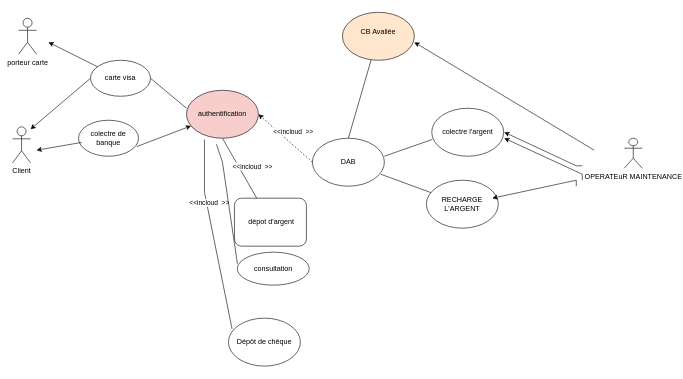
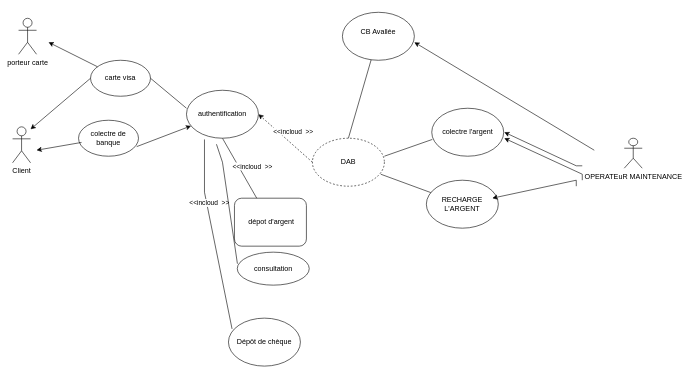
- <mxCell id="9" value="&lt;div&gt;CB Avallée&lt;/div&gt;&lt;div&gt;&lt;br&gt;&lt;/div&gt;" style="ellipse;whiteSpace=wrap;html=1;fillColor=#ffe6cc;" vertex="1" parent="1"><mxGeometry x="570" y="20" width="120" height="80" as="geometry" /></mxCell>
+ <mxCell id="9" value="&lt;div&gt;CB Avallée&lt;/div&gt;&lt;div&gt;&lt;br&gt;&lt;/div&gt;" style="ellipse;whiteSpace=wrap;html=1;" vertex="1" parent="1"><mxGeometry x="570" y="20" width="120" height="80" as="geometry" /></mxCell>
- <mxCell id="15" value="authentification" style="ellipse;whiteSpace=wrap;html=1;fillColor=#f8cecc;" vertex="1" parent="1"><mxGeometry x="310" y="150" width="120" height="80" as="geometry" /></mxCell>
+ <mxCell id="15" value="authentification" style="ellipse;whiteSpace=wrap;html=1;" vertex="1" parent="1"><mxGeometry x="310" y="150" width="120" height="80" as="geometry" /></mxCell>
- <mxCell id="4" value="DAB" style="ellipse;whiteSpace=wrap;html=1;" vertex="1" parent="1"><mxGeometry x="520" y="230" width="120" height="80" as="geometry" /></mxCell>
+ <mxCell id="4" value="DAB" style="ellipse;whiteSpace=wrap;html=1;dashed=1;" vertex="1" parent="1"><mxGeometry x="520" y="230" width="120" height="80" as="geometry" /></mxCell>
